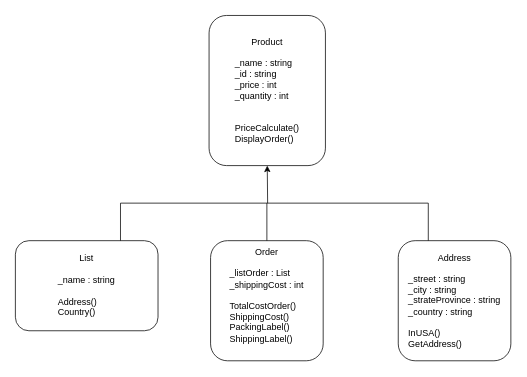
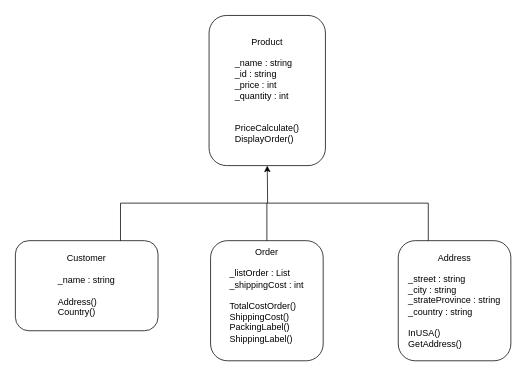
- <mxCell id="3" value="List&lt;br&gt;&lt;div style=&quot;text-align: left;&quot;&gt;&lt;br&gt;&lt;/div&gt;&lt;div style=&quot;text-align: left;&quot;&gt;&lt;span style=&quot;background-color: initial;&quot;&gt;_name : string&lt;/span&gt;&lt;/div&gt;&lt;div style=&quot;text-align: left;&quot;&gt;&lt;br&gt;&lt;/div&gt;&lt;div style=&quot;text-align: left;&quot;&gt;&lt;span style=&quot;background-color: initial;&quot;&gt;Address()&lt;/span&gt;&lt;/div&gt;&lt;div style=&quot;text-align: left;&quot;&gt;Country()&lt;/div&gt;" style="rounded=1;whiteSpace=wrap;html=1;" parent="1" vertex="1"><mxGeometry x="20" y="320" width="190" height="120" as="geometry" /></mxCell>
+ <mxCell id="3" value="Customer&lt;br&gt;&lt;div style=&quot;text-align: left;&quot;&gt;&lt;br&gt;&lt;/div&gt;&lt;div style=&quot;text-align: left;&quot;&gt;&lt;span style=&quot;background-color: initial;&quot;&gt;_name : string&lt;/span&gt;&lt;/div&gt;&lt;div style=&quot;text-align: left;&quot;&gt;&lt;br&gt;&lt;/div&gt;&lt;div style=&quot;text-align: left;&quot;&gt;&lt;span style=&quot;background-color: initial;&quot;&gt;Address()&lt;/span&gt;&lt;/div&gt;&lt;div style=&quot;text-align: left;&quot;&gt;Country()&lt;/div&gt;" style="rounded=1;whiteSpace=wrap;html=1;" parent="1" vertex="1"><mxGeometry x="20" y="320" width="190" height="120" as="geometry" /></mxCell>
